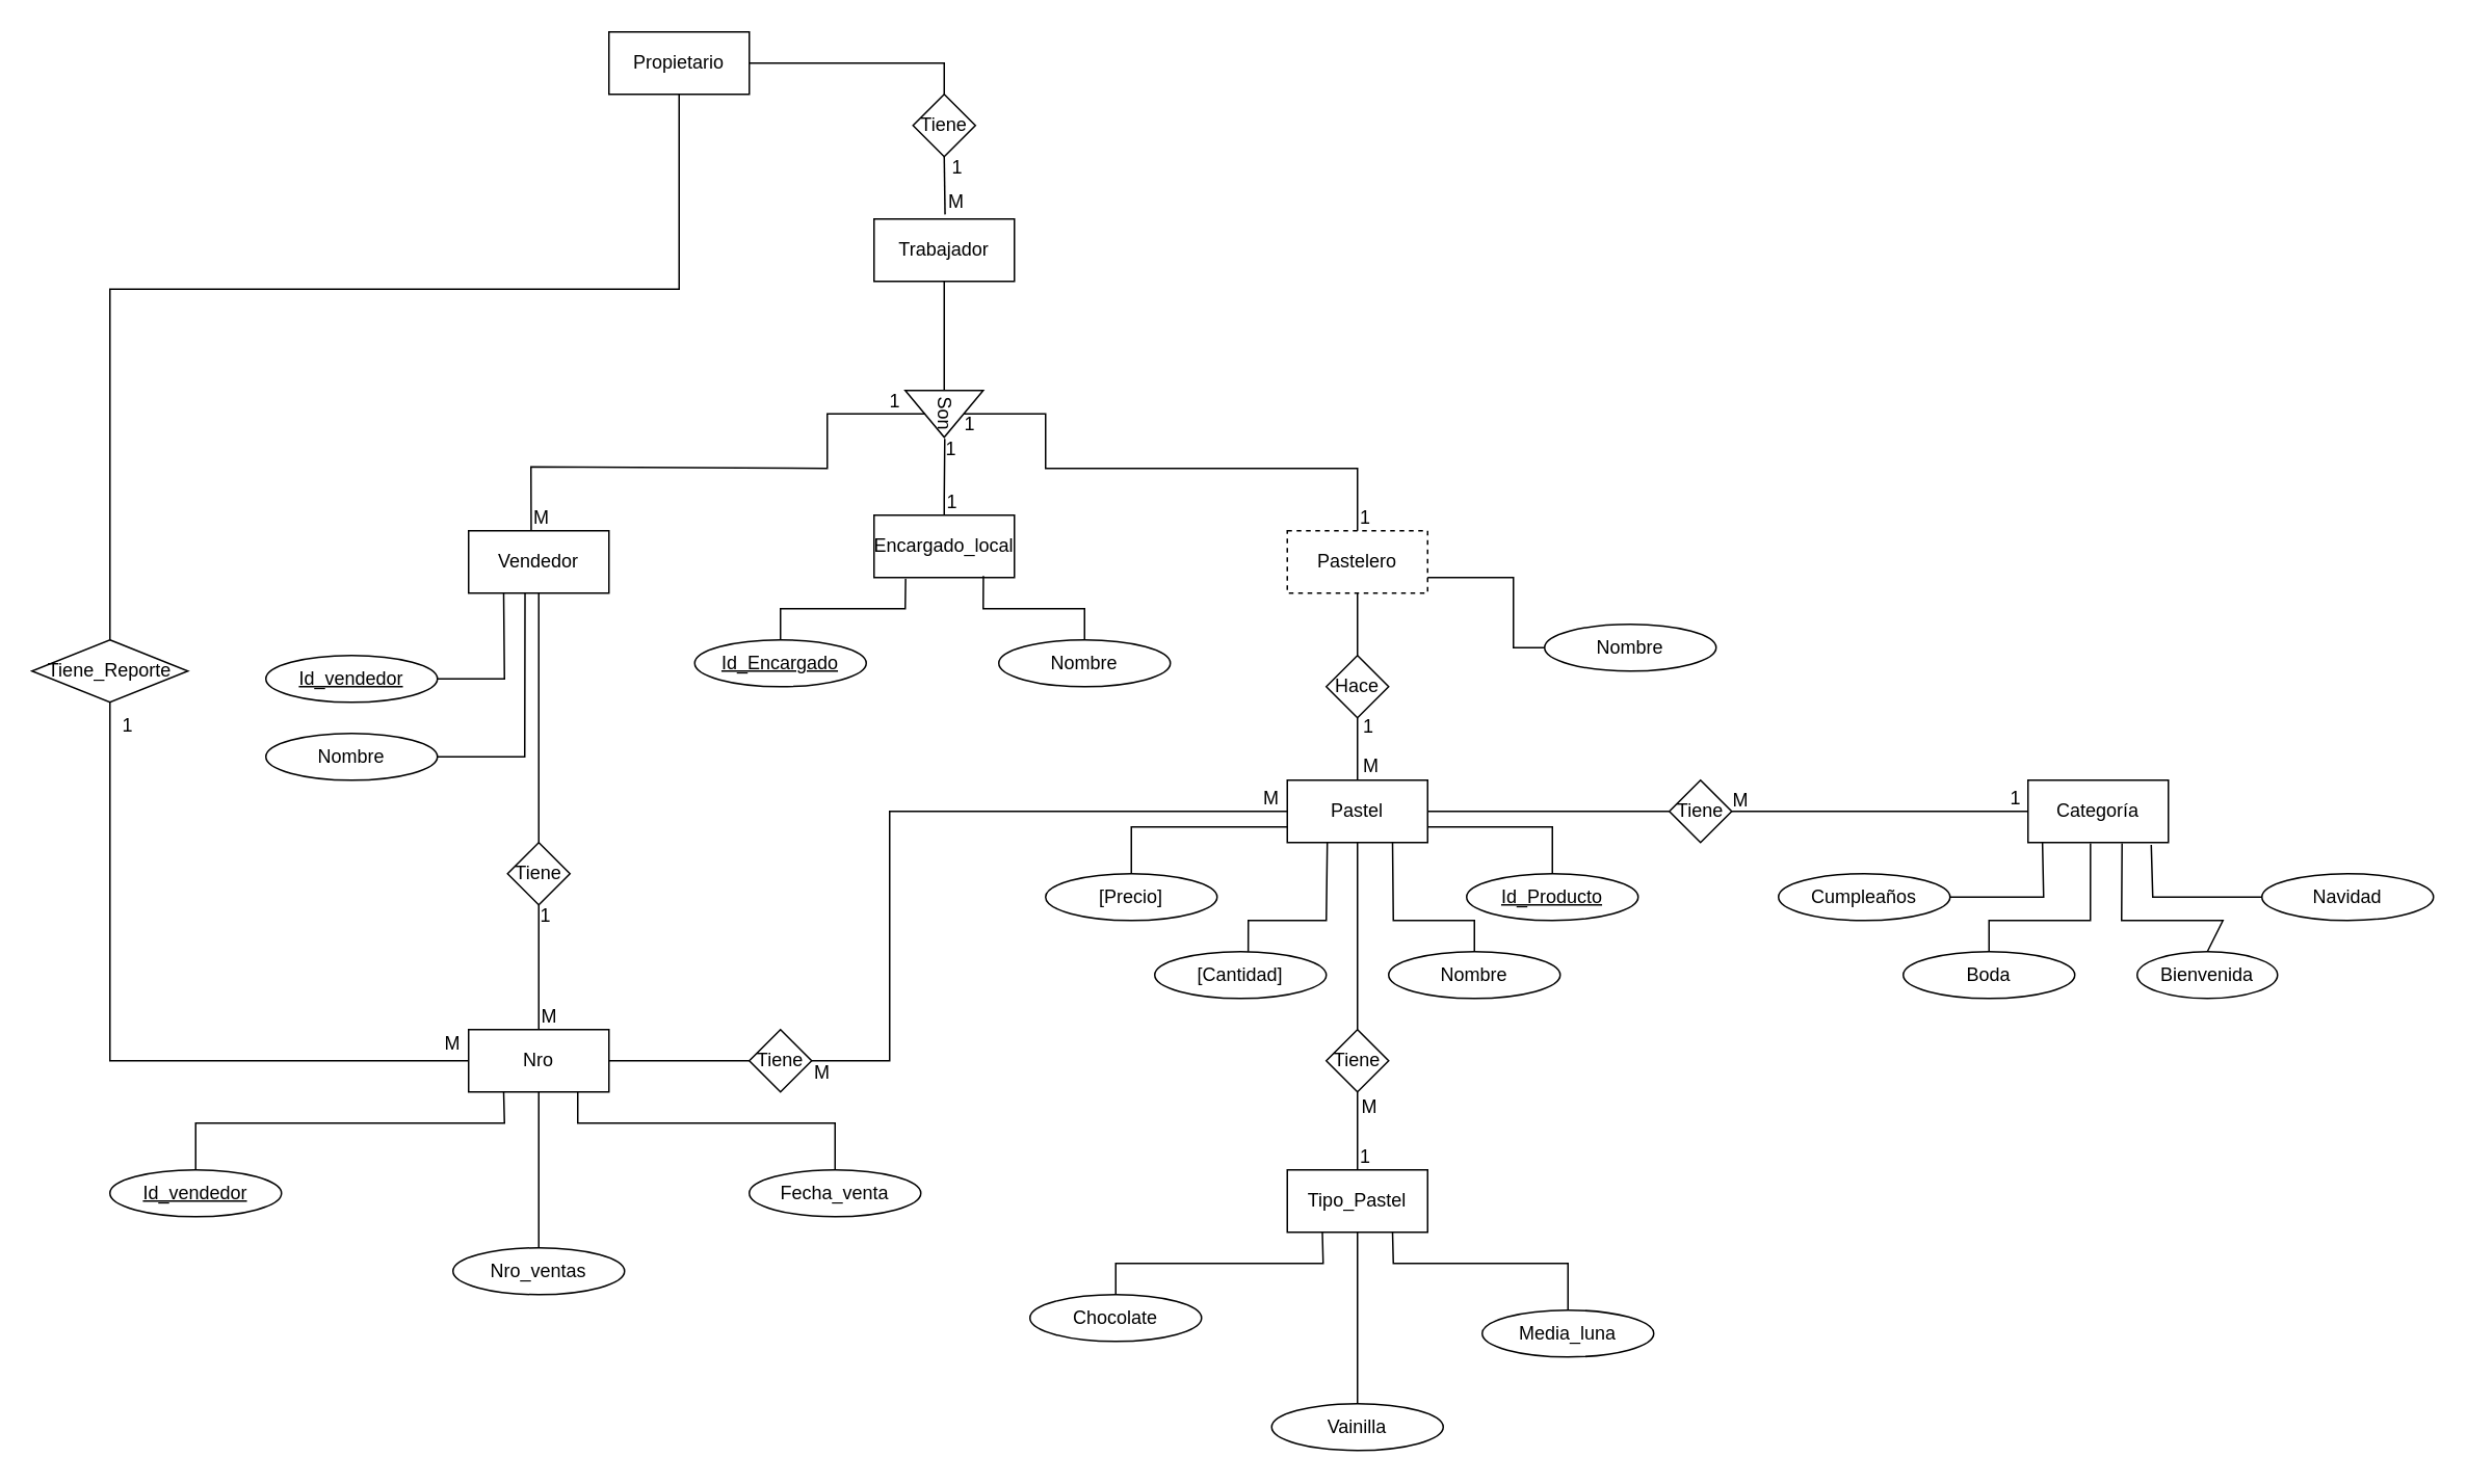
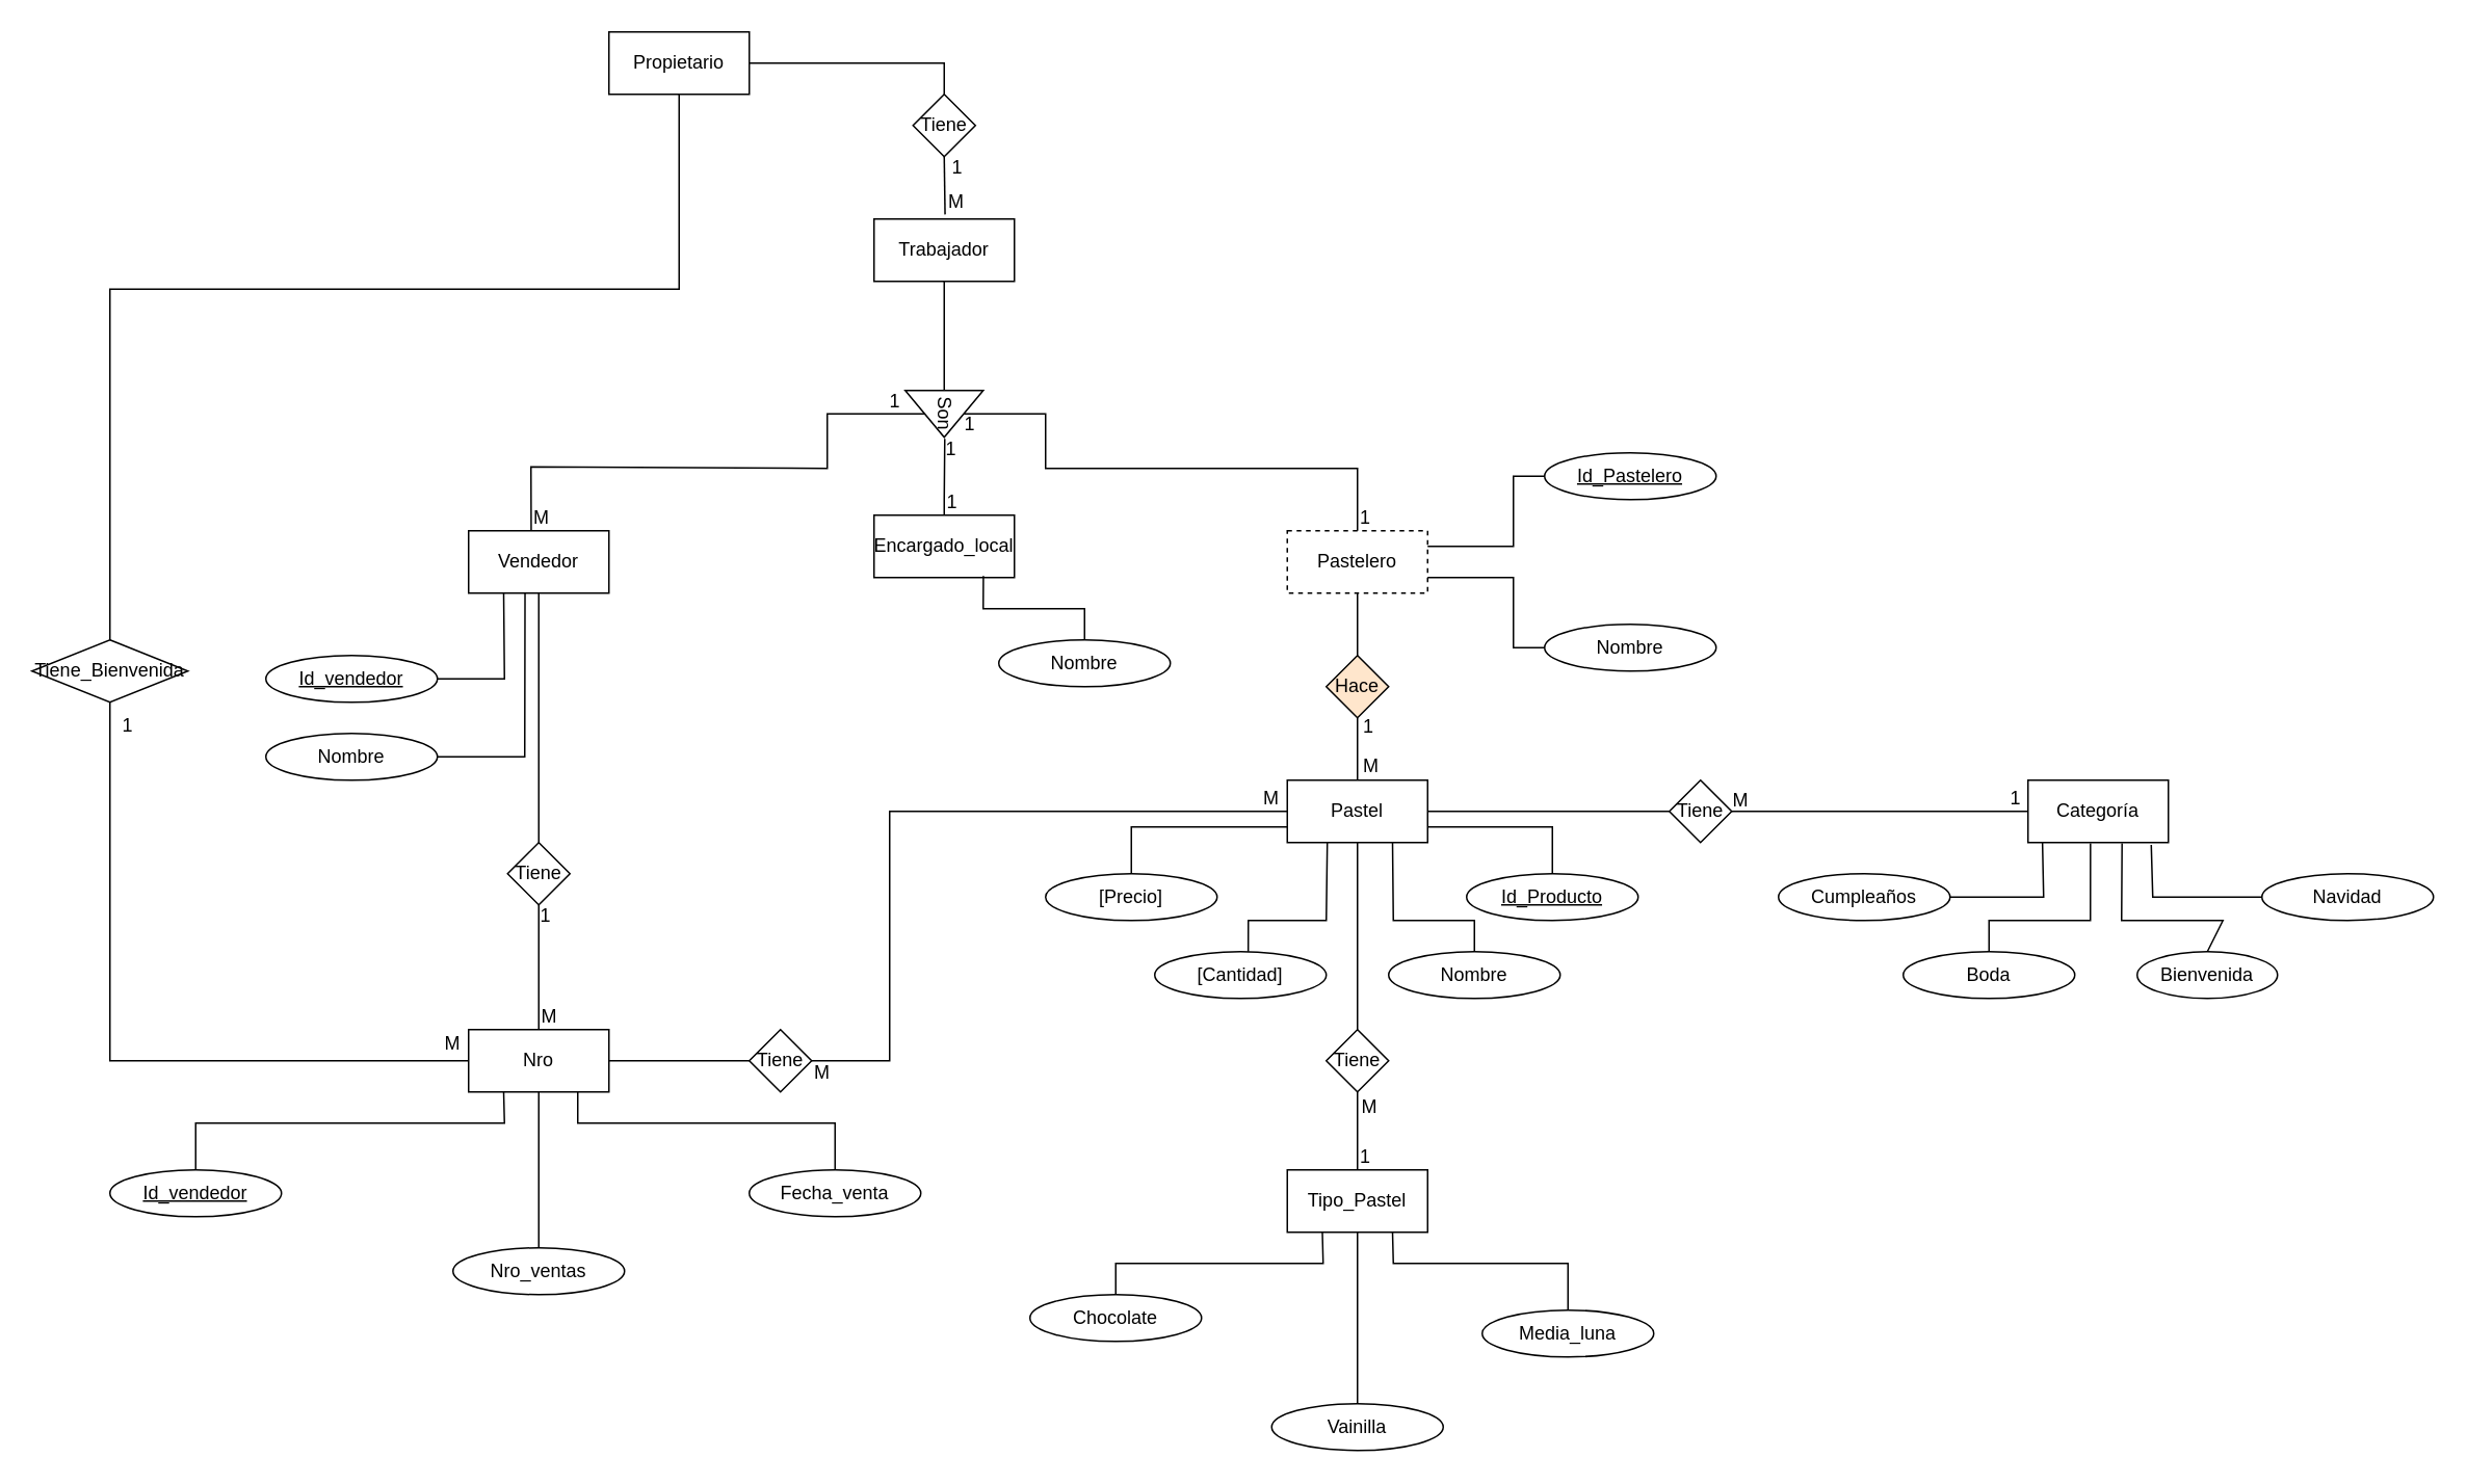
+ <mxCell id="36" value="Id_Pastelero" style="ellipse;whiteSpace=wrap;html=1;fontStyle=4" vertex="1" parent="1"><mxGeometry x="990" y="290" width="110" height="30" as="geometry" /></mxCell>
+ <mxCell id="63" value="" style="endArrow=none;html=1;rounded=0;exitX=0;exitY=0.5;exitDx=0;exitDy=0;entryX=1;entryY=0.25;entryDx=0;entryDy=0;" edge="1" parent="1" source="36" target="15"><mxGeometry relative="1" as="geometry"><mxPoint x="60" y="365" as="sourcePoint" /><mxPoint x="60" y="420" as="targetPoint" /><Array as="points"><mxPoint x="970" y="305" /><mxPoint x="970" y="350" /></Array></mxGeometry></mxCell>
- <mxCell id="61" value="" style="endArrow=none;html=1;rounded=0;exitX=0.225;exitY=1.021;exitDx=0;exitDy=0;entryX=0.5;entryY=0;entryDx=0;entryDy=0;exitPerimeter=0;" edge="1" parent="1" source="19" target="24"><mxGeometry relative="1" as="geometry"><mxPoint x="60" y="365" as="sourcePoint" /><mxPoint x="60" y="420" as="targetPoint" /><Array as="points"><mxPoint x="580" y="390" /><mxPoint x="500" y="390" /></Array></mxGeometry></mxCell>
- <mxCell id="24" value="Id_Encargado" style="ellipse;whiteSpace=wrap;html=1;fontStyle=4" vertex="1" parent="1"><mxGeometry x="445" y="410" width="110" height="30" as="geometry" /></mxCell>
- <mxCell id="92" value="Tiene_Reporte" style="rhombus;whiteSpace=wrap;html=1;" vertex="1" parent="1"><mxGeometry x="20" y="410" width="100" height="40" as="geometry" /></mxCell>
+ <mxCell id="92" value="Tiene_Bienvenida" style="rhombus;whiteSpace=wrap;html=1;" vertex="1" parent="1"><mxGeometry x="20" y="410" width="100" height="40" as="geometry" /></mxCell>
- <mxCell id="17" value="Hace" style="rhombus;whiteSpace=wrap;html=1;" vertex="1" parent="1"><mxGeometry x="850" y="420" width="40" height="40" as="geometry" /></mxCell>
+ <mxCell id="17" value="Hace" style="rhombus;whiteSpace=wrap;html=1;fillColor=#ffe6cc;" vertex="1" parent="1"><mxGeometry x="850" y="420" width="40" height="40" as="geometry" /></mxCell>
